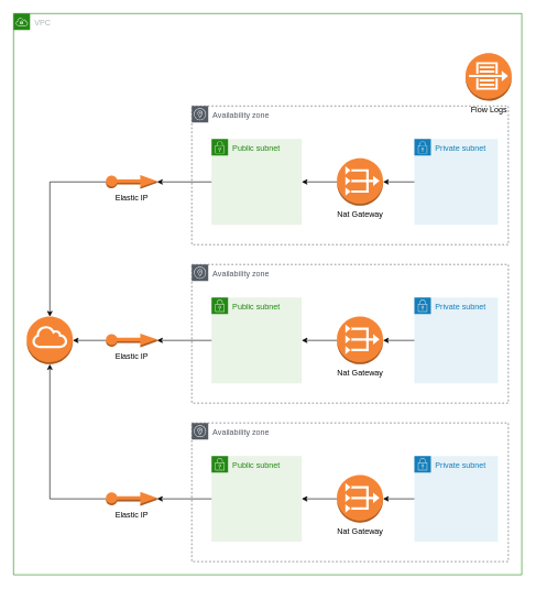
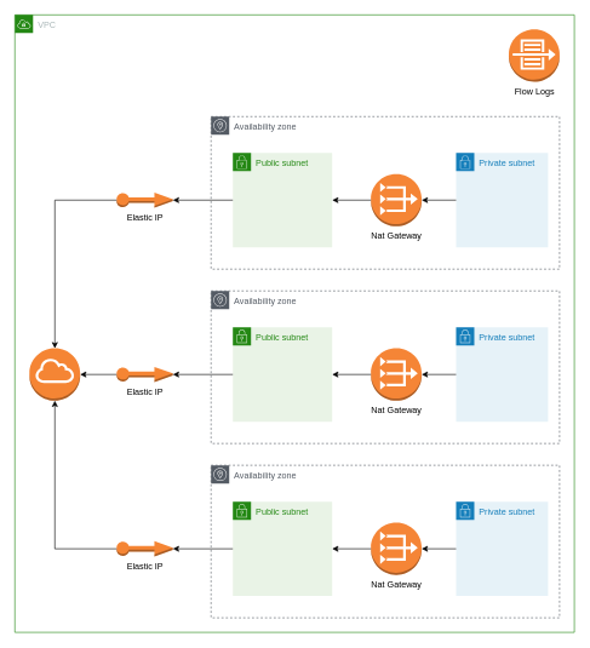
- <mxCell id="4" value="Flow Logs" style="outlineConnect=0;dashed=0;verticalLabelPosition=bottom;verticalAlign=top;align=center;html=1;shape=mxgraph.aws3.flow_logs;fillColor=#F58534;gradientColor=none;" parent="1" vertex="1"><mxGeometry x="704.77" y="80" width="69.862" height="72" as="geometry" /></mxCell>
+ <mxCell id="4" value="Flow Logs" style="outlineConnect=0;dashed=0;verticalLabelPosition=bottom;verticalAlign=top;align=center;html=1;shape=mxgraph.aws3.flow_logs;fillColor=#F58534;gradientColor=none;" parent="1" vertex="1"><mxGeometry x="699.77" y="40" width="69.862" height="72" as="geometry" /></mxCell>
